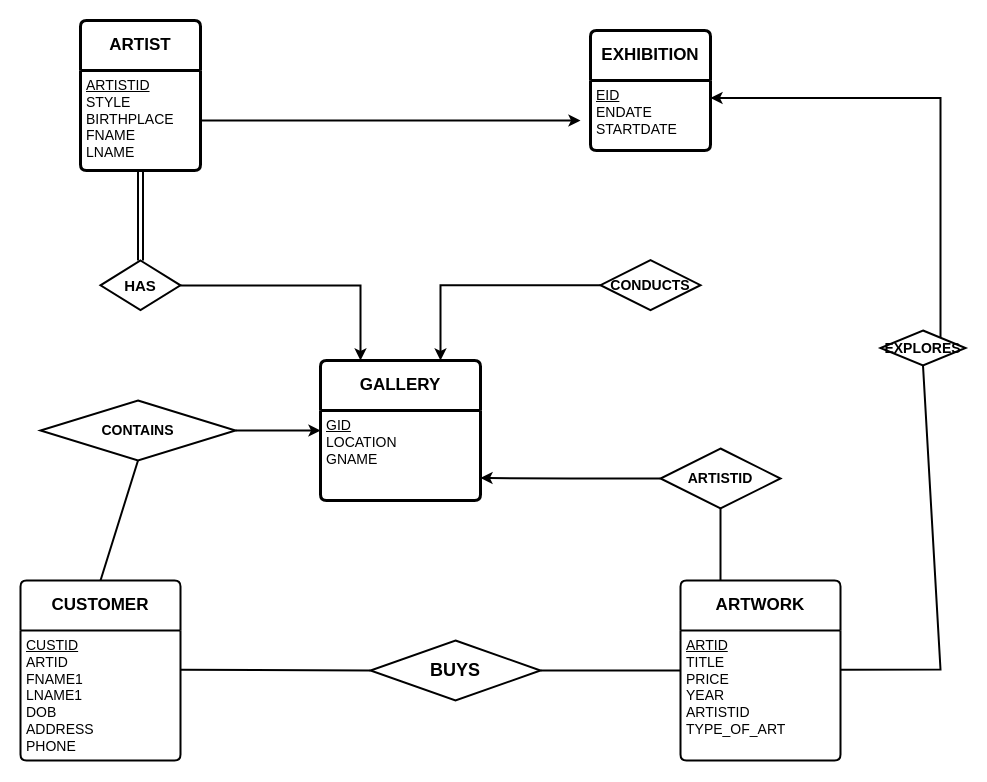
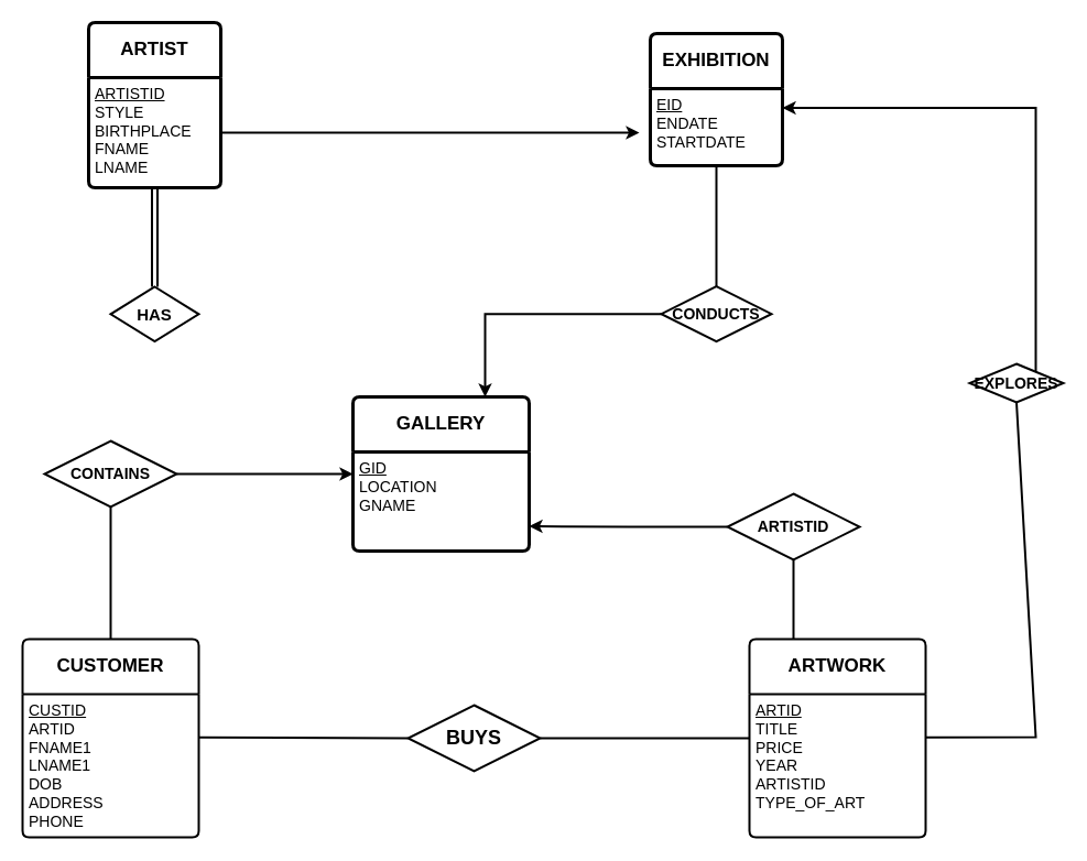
+ <mxCell id="15" value="" style="endArrow=none;html=1;rounded=0;entryX=0.5;entryY=0;entryDx=0;entryDy=0;exitX=0.5;exitY=1;exitDx=0;exitDy=0;strokeWidth=2;" edge="1" parent="1" source="6" target="12"><mxGeometry relative="1" as="geometry"><mxPoint x="510" y="190" as="sourcePoint" /><mxPoint x="670" y="190" as="targetPoint" /><Array as="points" /></mxGeometry></mxCell>
- <mxCell id="9" style="edgeStyle=orthogonalEdgeStyle;rounded=0;orthogonalLoop=1;jettySize=auto;html=1;entryX=0.25;entryY=0;entryDx=0;entryDy=0;strokeWidth=2;" edge="1" parent="1" source="10" target="13"><mxGeometry relative="1" as="geometry" /></mxCell>
- <mxCell id="17" value="&lt;font style=&quot;font-size: 14px;&quot;&gt;&lt;b&gt;CONTAINS&lt;/b&gt;&lt;/font&gt;" style="shape=rhombus;perimeter=rhombusPerimeter;whiteSpace=wrap;html=1;align=center;strokeWidth=2;" vertex="1" parent="1"><mxGeometry x="40" y="400" width="195" height="60" as="geometry" /></mxCell>
+ <mxCell id="17" value="&lt;font style=&quot;font-size: 14px;&quot;&gt;&lt;b&gt;CONTAINS&lt;/b&gt;&lt;/font&gt;" style="shape=rhombus;perimeter=rhombusPerimeter;whiteSpace=wrap;html=1;align=center;strokeWidth=2;" vertex="1" parent="1"><mxGeometry x="40" y="400" width="120" height="60" as="geometry" /></mxCell>
- <mxCell id="22" value="&lt;span style=&quot;font-size: 18px;&quot;&gt;&lt;b&gt;BUYS&lt;/b&gt;&lt;/span&gt;" style="shape=rhombus;perimeter=rhombusPerimeter;whiteSpace=wrap;html=1;align=center;strokeWidth=2;" vertex="1" parent="1"><mxGeometry x="370" y="640" width="170" height="60" as="geometry" /></mxCell>
+ <mxCell id="22" value="&lt;span style=&quot;font-size: 18px;&quot;&gt;&lt;b&gt;BUYS&lt;/b&gt;&lt;/span&gt;" style="shape=rhombus;perimeter=rhombusPerimeter;whiteSpace=wrap;html=1;align=center;strokeWidth=2;" vertex="1" parent="1"><mxGeometry x="370" y="640" width="120" height="60" as="geometry" /></mxCell>
